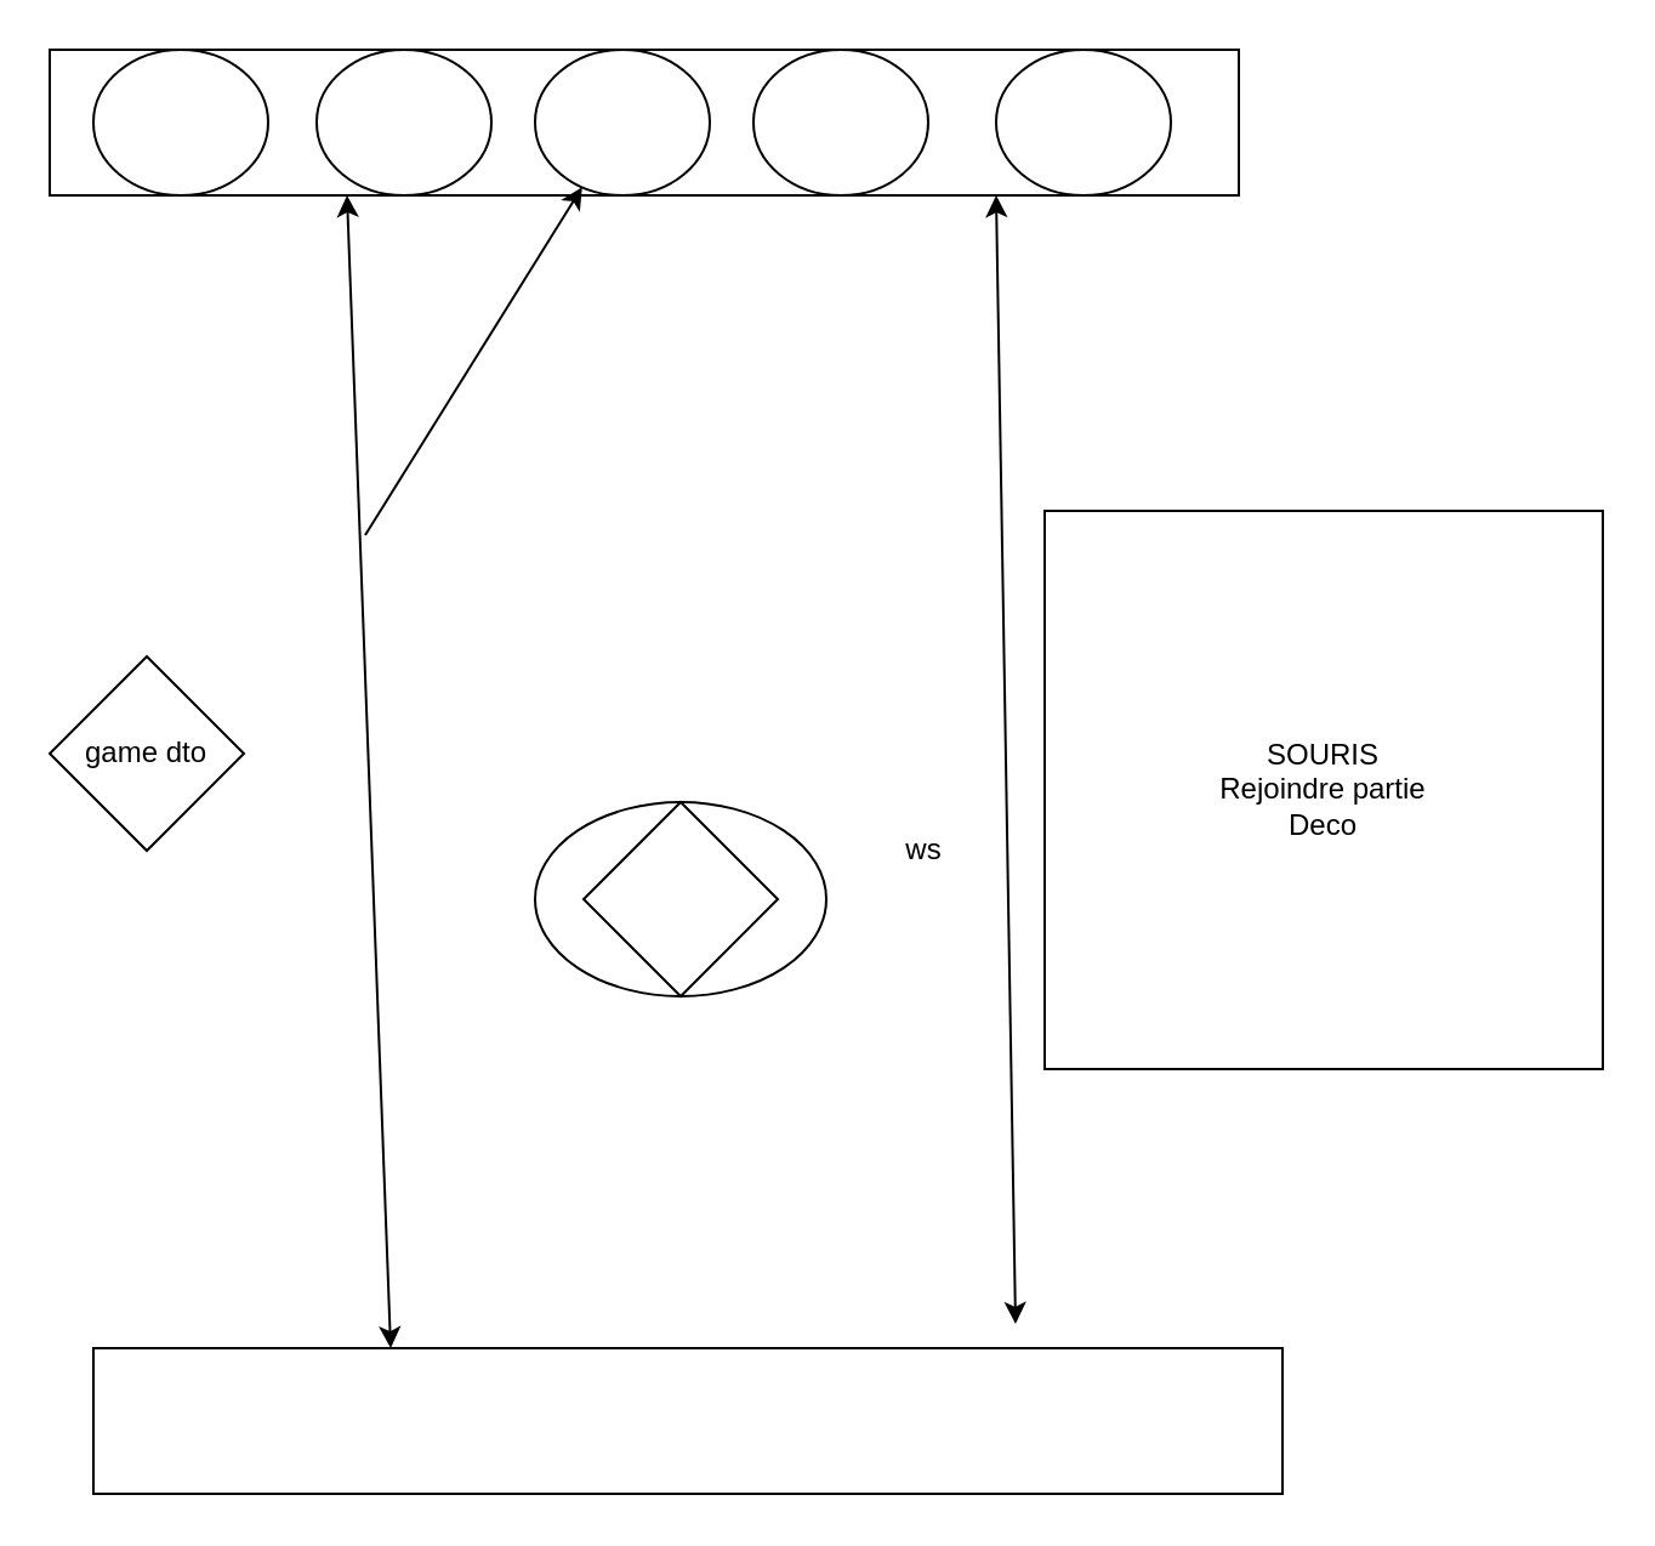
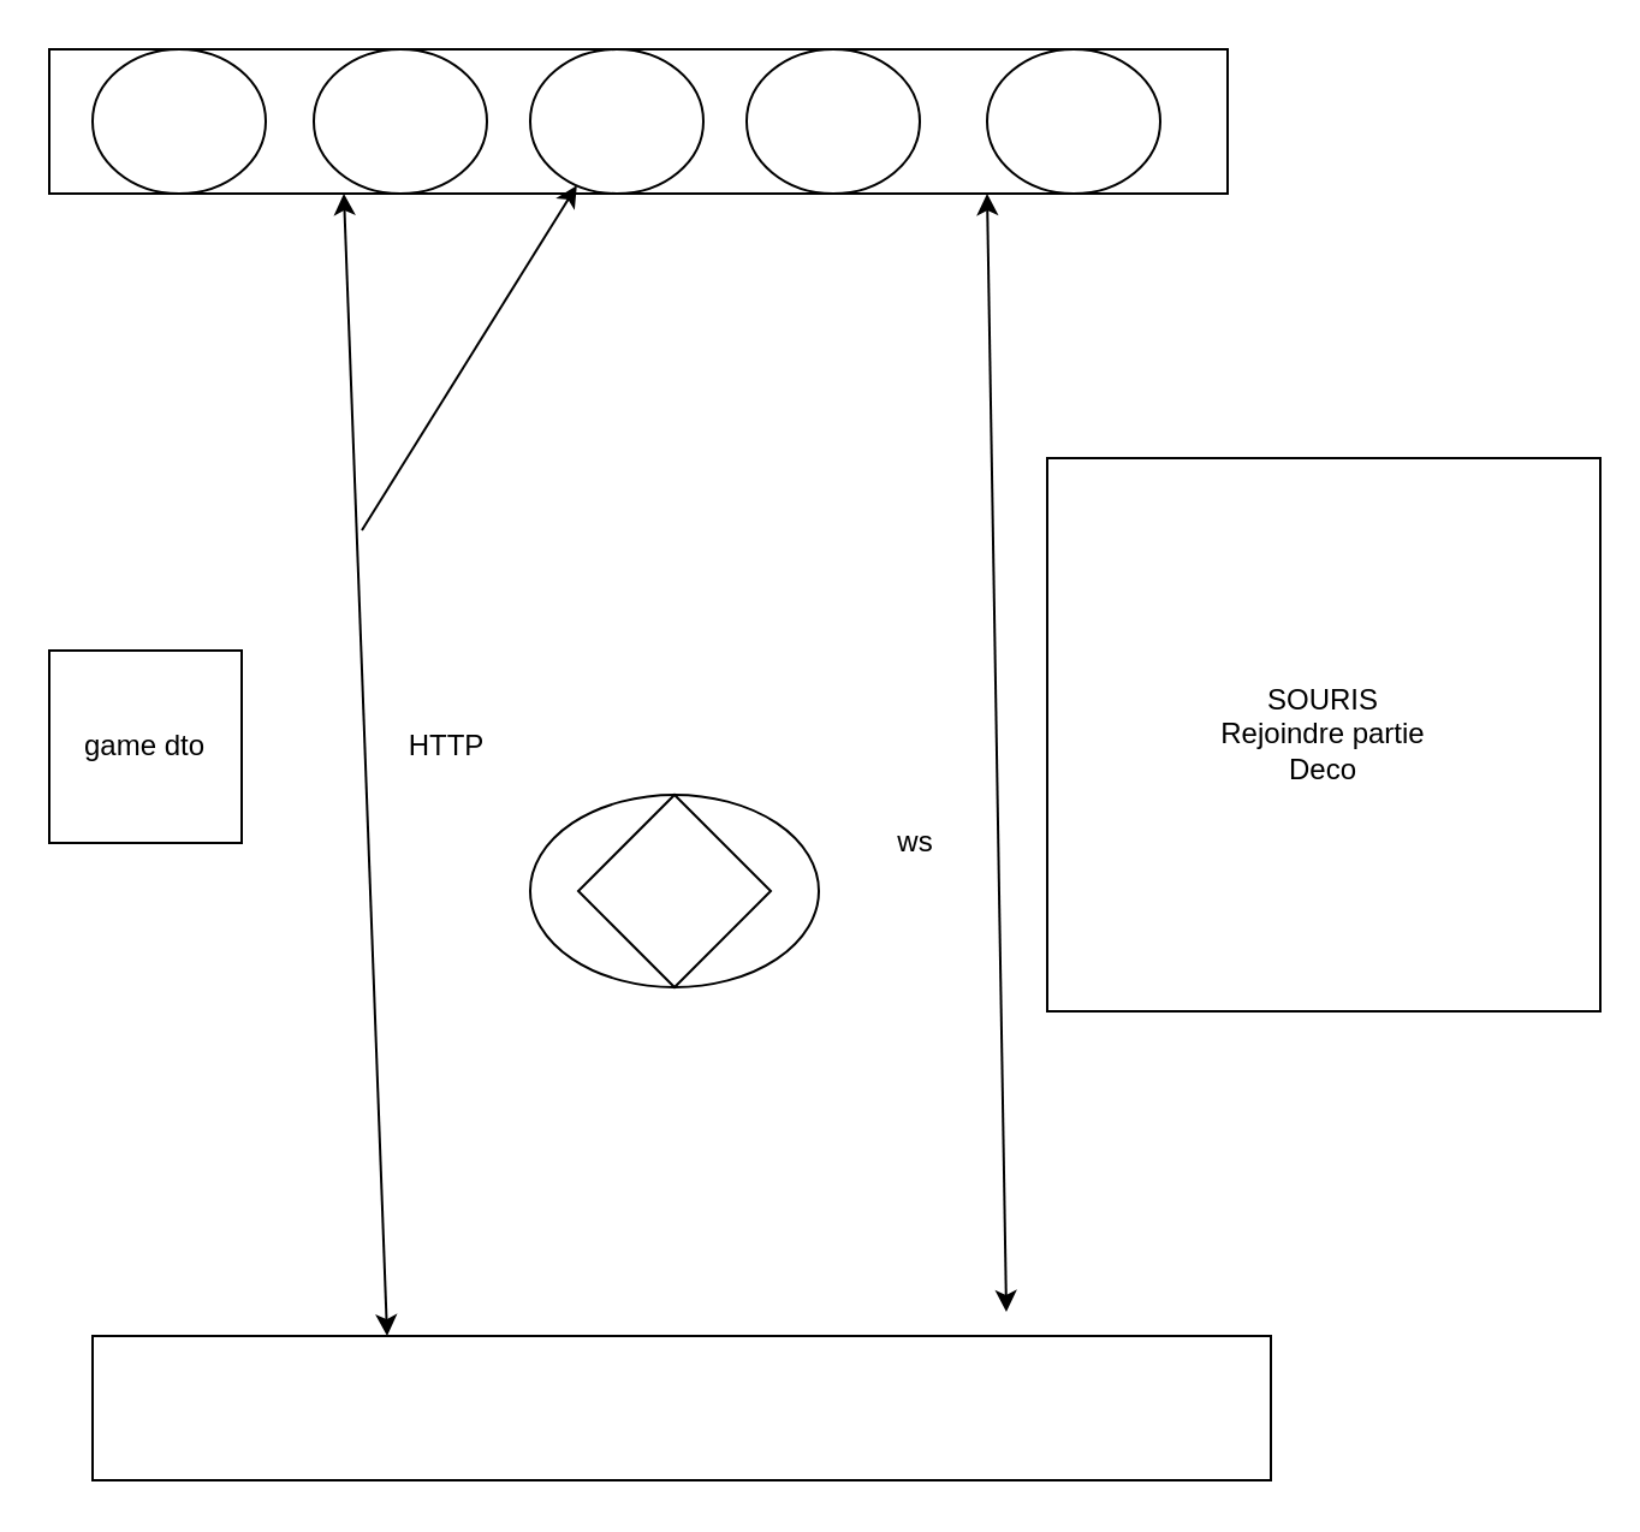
- <mxCell id="9" value="game dto" style="rhombus;whiteSpace=wrap;html=1;aspect=fixed;" vertex="1" parent="1"><mxGeometry x="20" y="270" width="80" height="80" as="geometry" /></mxCell>
+ <mxCell id="9" value="game dto" style="whiteSpace=wrap;html=1;aspect=fixed;" vertex="1" parent="1"><mxGeometry x="20" y="270" width="80" height="80" as="geometry" /></mxCell>
+ <mxCell id="7" value="HTTP&lt;br&gt;" style="text;html=1;align=center;verticalAlign=middle;resizable=0;points=[];autosize=1;strokeColor=none;fillColor=none;" vertex="1" parent="1"><mxGeometry x="160" y="300" width="50" height="20" as="geometry" /></mxCell>
- <mxCell id="8" value="SOURIS&lt;br&gt;Rejoindre partie&lt;br&gt;Deco" style="whiteSpace=wrap;html=1;aspect=fixed;" vertex="1" parent="1"><mxGeometry x="430" y="210" width="230" height="230" as="geometry" /></mxCell>
+ <mxCell id="8" value="SOURIS&lt;br&gt;Rejoindre partie&lt;br&gt;Deco" style="whiteSpace=wrap;html=1;aspect=fixed;" vertex="1" parent="1"><mxGeometry x="435" y="190" width="230" height="230" as="geometry" /></mxCell>
